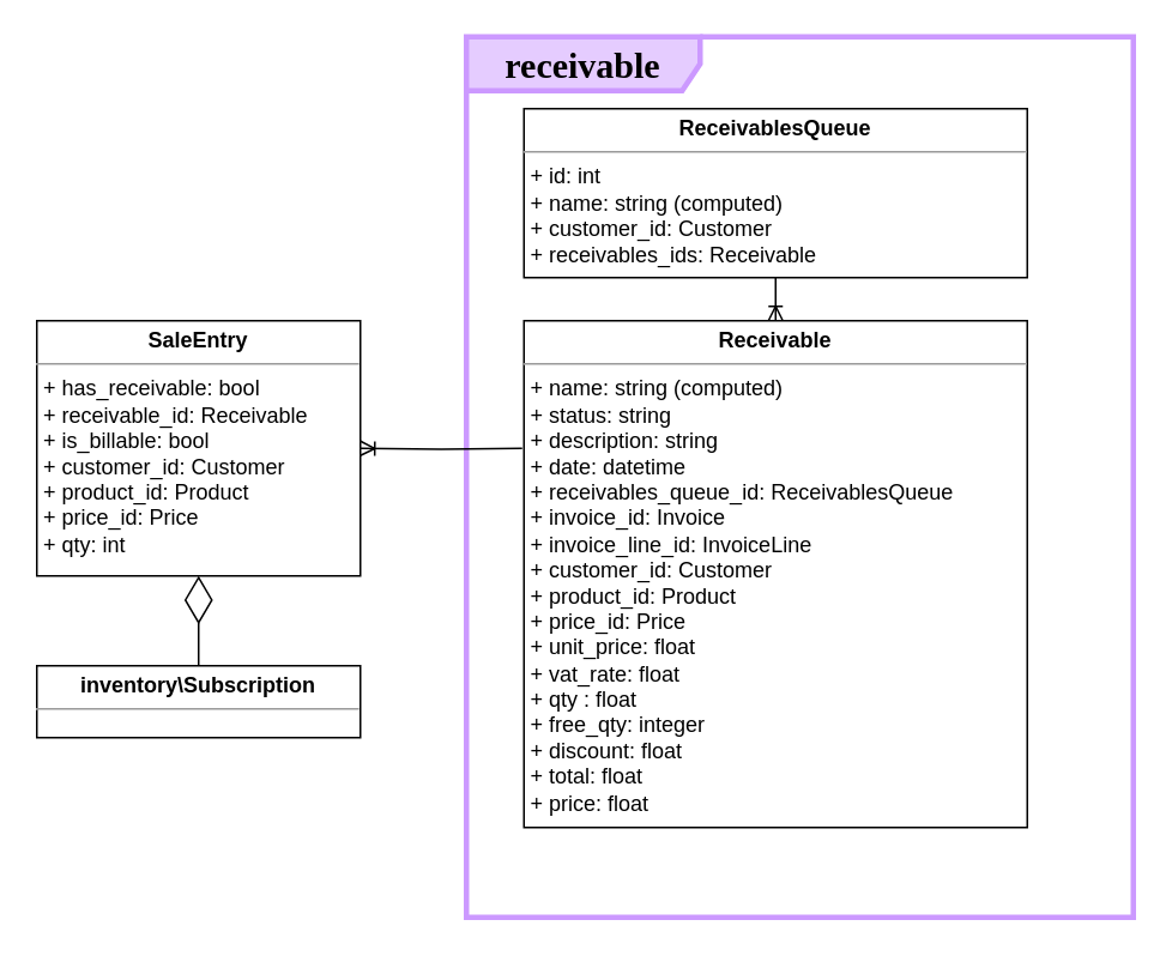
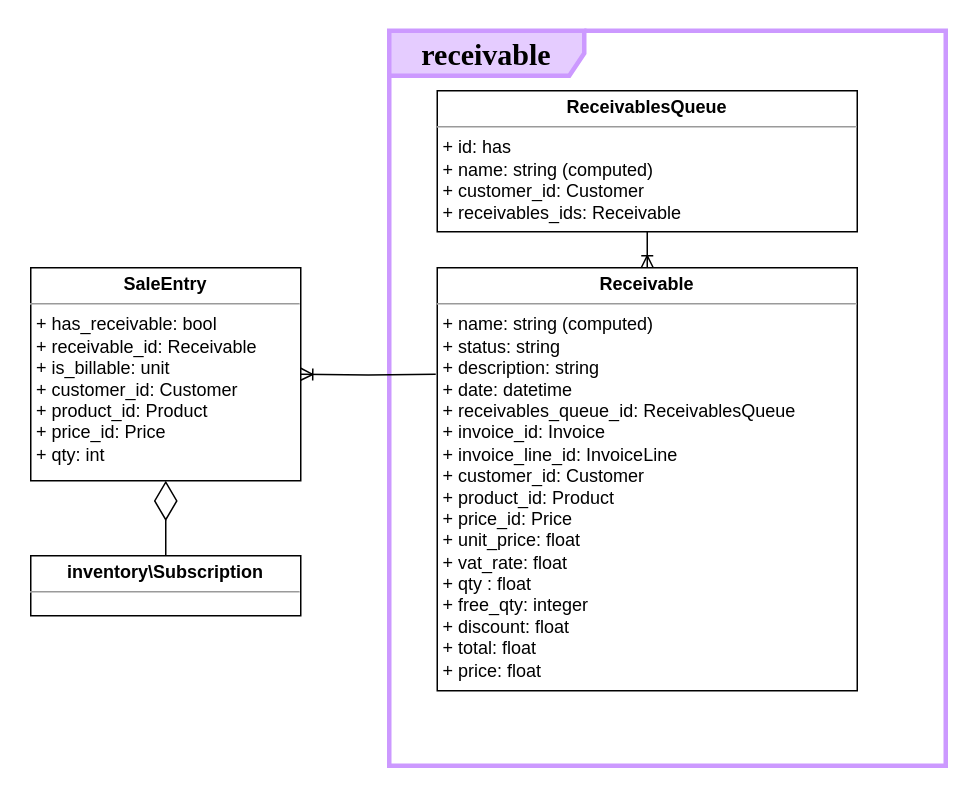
- <mxCell id="4" value="&lt;p style=&quot;margin: 0px ; margin-top: 4px ; text-align: center&quot;&gt;&lt;b&gt;ReceivablesQueue&lt;/b&gt;&lt;/p&gt;&lt;hr size=&quot;1&quot;&gt;&lt;p style=&quot;margin: 0px ; margin-left: 4px&quot;&gt;+ id: int&lt;/p&gt;&lt;p style=&quot;border-color: var(--border-color); margin: 0px 0px 0px 4px;&quot;&gt;+ name: string (computed)&lt;br&gt;&lt;/p&gt;&lt;p style=&quot;border-color: var(--border-color); margin: 0px 0px 0px 4px;&quot;&gt;+ customer_id: Customer&lt;/p&gt;&lt;p style=&quot;border-color: var(--border-color); margin: 0px 0px 0px 4px;&quot;&gt;&lt;span style=&quot;background-color: initial;&quot;&gt;+ receivables_ids: Receivable&lt;/span&gt;&lt;br&gt;&lt;/p&gt;&lt;p style=&quot;margin: 0px 0px 0px 4px;&quot;&gt;&lt;br&gt;&lt;/p&gt;&lt;p style=&quot;margin: 0px 0px 0px 4px;&quot;&gt;&lt;br&gt;&lt;/p&gt;&lt;p style=&quot;margin: 0px 0px 0px 4px;&quot;&gt;&lt;br&gt;&lt;/p&gt;&lt;p style=&quot;margin: 0px 0px 0px 4px;&quot;&gt;&lt;br&gt;&lt;/p&gt;&lt;p style=&quot;margin: 0px 0px 0px 4px;&quot;&gt;&lt;br&gt;&lt;/p&gt;&lt;p style=&quot;margin: 0px 0px 0px 4px;&quot;&gt;&lt;br&gt;&lt;/p&gt;&lt;p style=&quot;margin: 0px 0px 0px 4px;&quot;&gt;&lt;br&gt;&lt;/p&gt;" style="verticalAlign=top;align=left;overflow=fill;fontSize=12;fontFamily=Helvetica;html=1;rounded=0;shadow=0;comic=0;labelBackgroundColor=none;strokeWidth=1" parent="1" vertex="1"><mxGeometry x="291" y="60" width="280" height="94" as="geometry" /></mxCell>
+ <mxCell id="4" value="&lt;p style=&quot;margin: 0px ; margin-top: 4px ; text-align: center&quot;&gt;&lt;b&gt;ReceivablesQueue&lt;/b&gt;&lt;/p&gt;&lt;hr size=&quot;1&quot;&gt;&lt;p style=&quot;margin: 0px ; margin-left: 4px&quot;&gt;+ id: has&lt;/p&gt;&lt;p style=&quot;border-color: var(--border-color); margin: 0px 0px 0px 4px;&quot;&gt;+ name: string (computed)&lt;br&gt;&lt;/p&gt;&lt;p style=&quot;border-color: var(--border-color); margin: 0px 0px 0px 4px;&quot;&gt;+ customer_id: Customer&lt;/p&gt;&lt;p style=&quot;border-color: var(--border-color); margin: 0px 0px 0px 4px;&quot;&gt;&lt;span style=&quot;background-color: initial;&quot;&gt;+ receivables_ids: Receivable&lt;/span&gt;&lt;br&gt;&lt;/p&gt;&lt;p style=&quot;margin: 0px 0px 0px 4px;&quot;&gt;&lt;br&gt;&lt;/p&gt;&lt;p style=&quot;margin: 0px 0px 0px 4px;&quot;&gt;&lt;br&gt;&lt;/p&gt;&lt;p style=&quot;margin: 0px 0px 0px 4px;&quot;&gt;&lt;br&gt;&lt;/p&gt;&lt;p style=&quot;margin: 0px 0px 0px 4px;&quot;&gt;&lt;br&gt;&lt;/p&gt;&lt;p style=&quot;margin: 0px 0px 0px 4px;&quot;&gt;&lt;br&gt;&lt;/p&gt;&lt;p style=&quot;margin: 0px 0px 0px 4px;&quot;&gt;&lt;br&gt;&lt;/p&gt;&lt;p style=&quot;margin: 0px 0px 0px 4px;&quot;&gt;&lt;br&gt;&lt;/p&gt;" style="verticalAlign=top;align=left;overflow=fill;fontSize=12;fontFamily=Helvetica;html=1;rounded=0;shadow=0;comic=0;labelBackgroundColor=none;strokeWidth=1" parent="1" vertex="1"><mxGeometry x="291" y="60" width="280" height="94" as="geometry" /></mxCell>
- <mxCell id="6" value="&lt;p style=&quot;margin: 0px ; margin-top: 4px ; text-align: center&quot;&gt;&lt;b&gt;SaleEntry&lt;/b&gt;&lt;/p&gt;&lt;hr size=&quot;1&quot;&gt;&lt;p style=&quot;margin: 0px ; margin-left: 4px&quot;&gt;&lt;span style=&quot;background-color: initial;&quot;&gt;+ has_receivable: bool&lt;/span&gt;&lt;br&gt;&lt;/p&gt;&lt;p style=&quot;border-color: var(--border-color); margin: 0px 0px 0px 4px;&quot;&gt;&lt;span style=&quot;background-color: initial;&quot;&gt;+ receivable_id: Receivable&lt;/span&gt;&lt;br&gt;&lt;/p&gt;&lt;p style=&quot;border-color: var(--border-color); margin: 0px 0px 0px 4px;&quot;&gt;&lt;span style=&quot;background-color: initial;&quot;&gt;+ is_billable: bool&lt;/span&gt;&lt;/p&gt;&lt;p style=&quot;border-color: var(--border-color); margin: 0px 0px 0px 4px;&quot;&gt;&lt;span style=&quot;background-color: initial;&quot;&gt;+ customer_id: Customer&lt;/span&gt;&lt;/p&gt;&lt;p style=&quot;border-color: var(--border-color); margin: 0px 0px 0px 4px;&quot;&gt;&lt;span style=&quot;background-color: initial;&quot;&gt;+ product_id: Product&lt;/span&gt;&lt;/p&gt;&lt;p style=&quot;border-color: var(--border-color); margin: 0px 0px 0px 4px;&quot;&gt;&lt;span style=&quot;background-color: initial;&quot;&gt;+ price_id: Price&lt;/span&gt;&lt;/p&gt;&lt;p style=&quot;border-color: var(--border-color); margin: 0px 0px 0px 4px;&quot;&gt;&lt;span style=&quot;background-color: initial;&quot;&gt;+ qty: int&lt;/span&gt;&lt;/p&gt;&lt;p style=&quot;border-color: var(--border-color); margin: 0px 0px 0px 4px;&quot;&gt;&lt;span style=&quot;background-color: initial;&quot;&gt;&lt;br&gt;&lt;/span&gt;&lt;/p&gt;&lt;p style=&quot;margin: 0px 0px 0px 4px;&quot;&gt;&lt;br&gt;&lt;/p&gt;&lt;p style=&quot;margin: 0px 0px 0px 4px;&quot;&gt;&lt;br&gt;&lt;/p&gt;&lt;p style=&quot;margin: 0px 0px 0px 4px;&quot;&gt;&lt;br&gt;&lt;/p&gt;&lt;p style=&quot;margin: 0px 0px 0px 4px;&quot;&gt;&lt;br&gt;&lt;/p&gt;&lt;p style=&quot;margin: 0px 0px 0px 4px;&quot;&gt;&lt;br&gt;&lt;/p&gt;" style="verticalAlign=top;align=left;overflow=fill;fontSize=12;fontFamily=Helvetica;html=1;rounded=0;shadow=0;comic=0;labelBackgroundColor=none;strokeWidth=1" parent="1" vertex="1"><mxGeometry x="20" y="178" width="180" height="142" as="geometry" /></mxCell>
+ <mxCell id="6" value="&lt;p style=&quot;margin: 0px ; margin-top: 4px ; text-align: center&quot;&gt;&lt;b&gt;SaleEntry&lt;/b&gt;&lt;/p&gt;&lt;hr size=&quot;1&quot;&gt;&lt;p style=&quot;margin: 0px ; margin-left: 4px&quot;&gt;&lt;span style=&quot;background-color: initial;&quot;&gt;+ has_receivable: bool&lt;/span&gt;&lt;br&gt;&lt;/p&gt;&lt;p style=&quot;border-color: var(--border-color); margin: 0px 0px 0px 4px;&quot;&gt;&lt;span style=&quot;background-color: initial;&quot;&gt;+ receivable_id: Receivable&lt;/span&gt;&lt;br&gt;&lt;/p&gt;&lt;p style=&quot;border-color: var(--border-color); margin: 0px 0px 0px 4px;&quot;&gt;&lt;span style=&quot;background-color: initial;&quot;&gt;+ is_billable: unit&lt;/span&gt;&lt;/p&gt;&lt;p style=&quot;border-color: var(--border-color); margin: 0px 0px 0px 4px;&quot;&gt;&lt;span style=&quot;background-color: initial;&quot;&gt;+ customer_id: Customer&lt;/span&gt;&lt;/p&gt;&lt;p style=&quot;border-color: var(--border-color); margin: 0px 0px 0px 4px;&quot;&gt;&lt;span style=&quot;background-color: initial;&quot;&gt;+ product_id: Product&lt;/span&gt;&lt;/p&gt;&lt;p style=&quot;border-color: var(--border-color); margin: 0px 0px 0px 4px;&quot;&gt;&lt;span style=&quot;background-color: initial;&quot;&gt;+ price_id: Price&lt;/span&gt;&lt;/p&gt;&lt;p style=&quot;border-color: var(--border-color); margin: 0px 0px 0px 4px;&quot;&gt;&lt;span style=&quot;background-color: initial;&quot;&gt;+ qty: int&lt;/span&gt;&lt;/p&gt;&lt;p style=&quot;border-color: var(--border-color); margin: 0px 0px 0px 4px;&quot;&gt;&lt;span style=&quot;background-color: initial;&quot;&gt;&lt;br&gt;&lt;/span&gt;&lt;/p&gt;&lt;p style=&quot;margin: 0px 0px 0px 4px;&quot;&gt;&lt;br&gt;&lt;/p&gt;&lt;p style=&quot;margin: 0px 0px 0px 4px;&quot;&gt;&lt;br&gt;&lt;/p&gt;&lt;p style=&quot;margin: 0px 0px 0px 4px;&quot;&gt;&lt;br&gt;&lt;/p&gt;&lt;p style=&quot;margin: 0px 0px 0px 4px;&quot;&gt;&lt;br&gt;&lt;/p&gt;&lt;p style=&quot;margin: 0px 0px 0px 4px;&quot;&gt;&lt;br&gt;&lt;/p&gt;" style="verticalAlign=top;align=left;overflow=fill;fontSize=12;fontFamily=Helvetica;html=1;rounded=0;shadow=0;comic=0;labelBackgroundColor=none;strokeWidth=1" parent="1" vertex="1"><mxGeometry x="20" y="178" width="180" height="142" as="geometry" /></mxCell>
